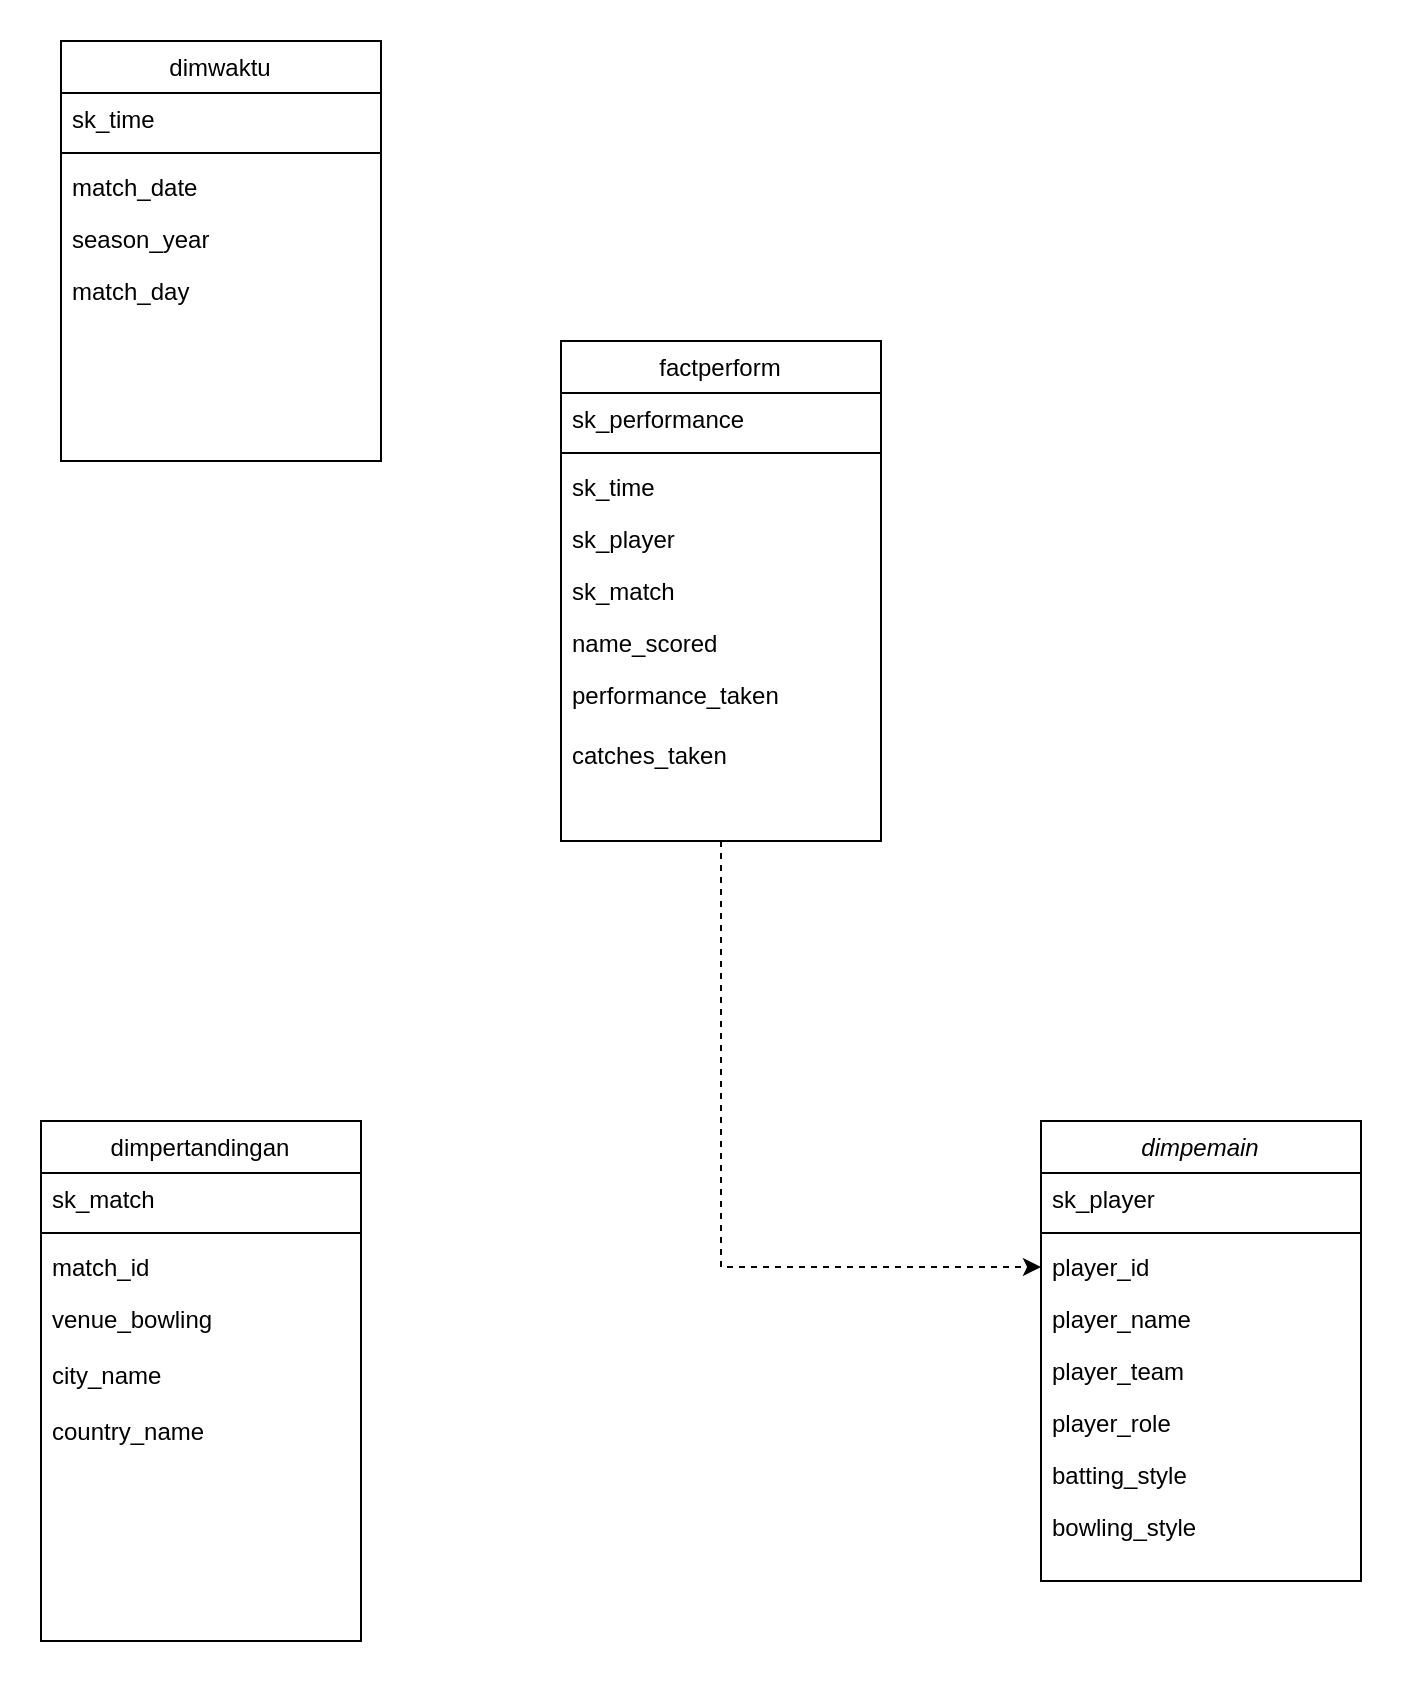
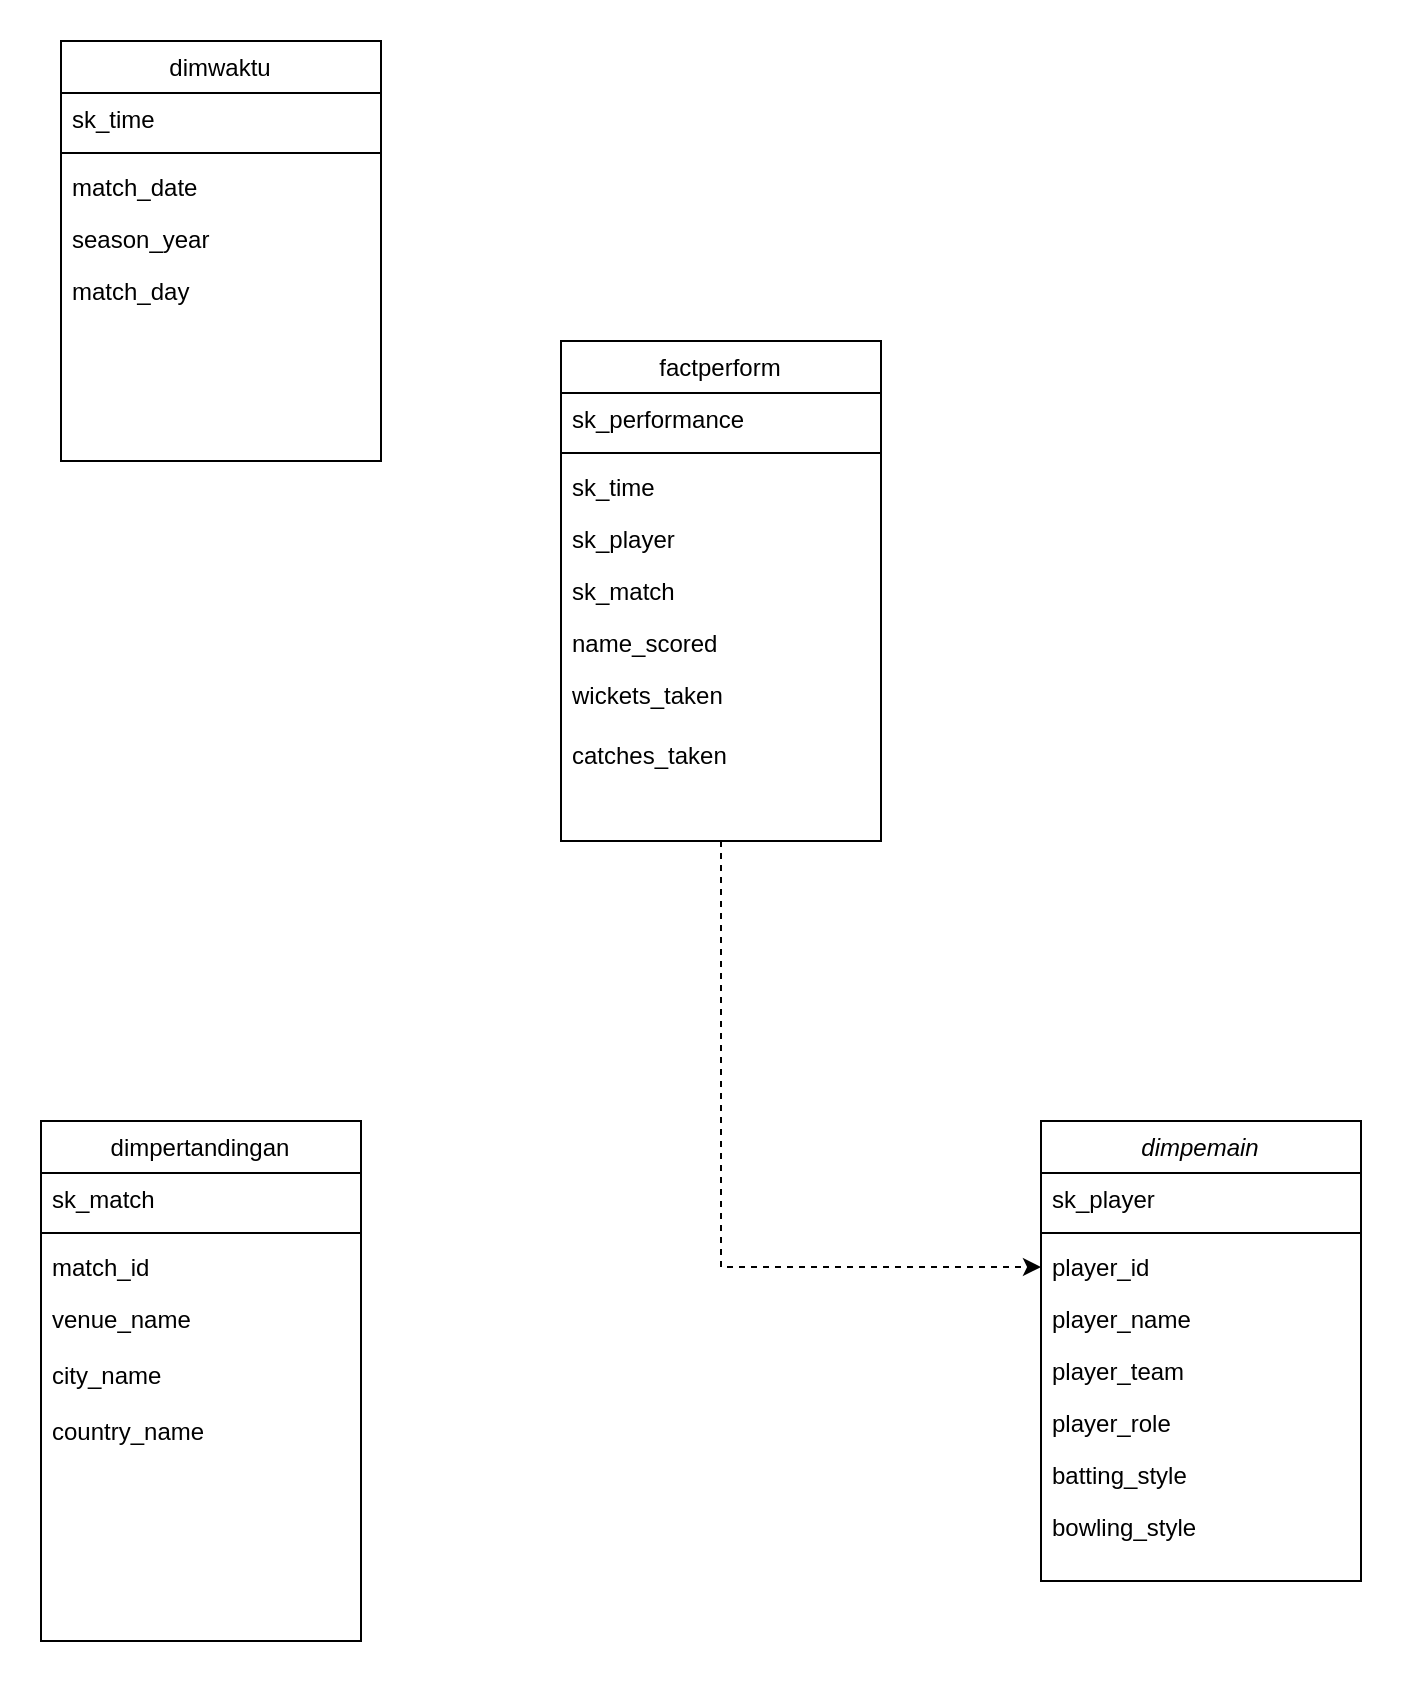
- <mxCell id="32" value="performance_taken" style="text;align=left;verticalAlign=top;spacingLeft=4;spacingRight=4;overflow=hidden;rotatable=0;points=[[0,0.5],[1,0.5]];portConstraint=eastwest;" vertex="1" parent="25"><mxGeometry y="164" width="160" height="30" as="geometry" /></mxCell>
+ <mxCell id="32" value="wickets_taken" style="text;align=left;verticalAlign=top;spacingLeft=4;spacingRight=4;overflow=hidden;rotatable=0;points=[[0,0.5],[1,0.5]];portConstraint=eastwest;" vertex="1" parent="25"><mxGeometry y="164" width="160" height="30" as="geometry" /></mxCell>
- <mxCell id="15" value="venue_bowling" style="text;align=left;verticalAlign=top;spacingLeft=4;spacingRight=4;overflow=hidden;rotatable=0;points=[[0,0.5],[1,0.5]];portConstraint=eastwest;" vertex="1" parent="11"><mxGeometry y="86" width="160" height="28" as="geometry" /></mxCell>
+ <mxCell id="15" value="venue_name" style="text;align=left;verticalAlign=top;spacingLeft=4;spacingRight=4;overflow=hidden;rotatable=0;points=[[0,0.5],[1,0.5]];portConstraint=eastwest;" vertex="1" parent="11"><mxGeometry y="86" width="160" height="28" as="geometry" /></mxCell>
